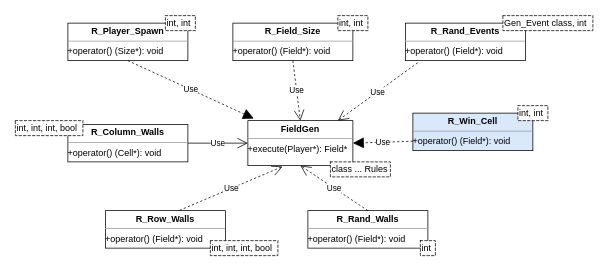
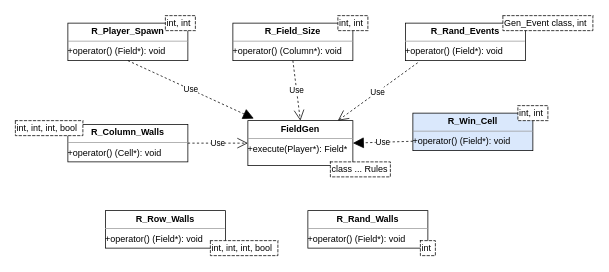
- <mxCell id="8" value="&lt;p style=&quot;margin:0px;margin-top:4px;text-align:center;&quot;&gt;&lt;b&gt;R_Player_Spawn&lt;/b&gt;&lt;/p&gt;&lt;hr size=&quot;1&quot;&gt;&lt;div style=&quot;height:2px;&quot;&gt;+operator() (Size*): void&lt;/div&gt;" style="verticalAlign=top;align=left;overflow=fill;fontSize=12;fontFamily=Helvetica;html=1;" vertex="1" parent="1"><mxGeometry x="90" y="30" width="160" height="50" as="geometry" /></mxCell>
+ <mxCell id="8" value="&lt;p style=&quot;margin:0px;margin-top:4px;text-align:center;&quot;&gt;&lt;b&gt;R_Player_Spawn&lt;/b&gt;&lt;/p&gt;&lt;hr size=&quot;1&quot;&gt;&lt;div style=&quot;height:2px;&quot;&gt;+operator() (Field*): void&lt;/div&gt;" style="verticalAlign=top;align=left;overflow=fill;fontSize=12;fontFamily=Helvetica;html=1;" vertex="1" parent="1"><mxGeometry x="90" y="30" width="160" height="50" as="geometry" /></mxCell>
- <mxCell id="7" value="&lt;p style=&quot;margin:0px;margin-top:4px;text-align:center;&quot;&gt;&lt;b&gt;R_Field_Size&lt;/b&gt;&lt;/p&gt;&lt;hr size=&quot;1&quot;&gt;&lt;div style=&quot;height:2px;&quot;&gt;+operator() (Field*): void&lt;/div&gt;" style="verticalAlign=top;align=left;overflow=fill;fontSize=12;fontFamily=Helvetica;html=1;" vertex="1" parent="1"><mxGeometry x="310" y="30" width="160" height="50" as="geometry" /></mxCell>
+ <mxCell id="7" value="&lt;p style=&quot;margin:0px;margin-top:4px;text-align:center;&quot;&gt;&lt;b&gt;R_Field_Size&lt;/b&gt;&lt;/p&gt;&lt;hr size=&quot;1&quot;&gt;&lt;div style=&quot;height:2px;&quot;&gt;+operator() (Column*): void&lt;/div&gt;" style="verticalAlign=top;align=left;overflow=fill;fontSize=12;fontFamily=Helvetica;html=1;" vertex="1" parent="1"><mxGeometry x="310" y="30" width="160" height="50" as="geometry" /></mxCell>
- <mxCell id="11" value="Use" style="endArrow=open;endSize=12;dashed=0;html=1;rounded=0;exitX=1;exitY=0.5;exitDx=0;exitDy=0;entryX=0;entryY=0.5;entryDx=0;entryDy=0;" edge="1" parent="1" source="3" target="2"><mxGeometry width="160" relative="1" as="geometry"><mxPoint x="180" y="90" as="sourcePoint" /><mxPoint x="347.98" y="167.18" as="targetPoint" /></mxGeometry></mxCell>
+ <mxCell id="11" value="Use" style="endArrow=open;endSize=12;dashed=1;html=1;rounded=0;exitX=1;exitY=0.5;exitDx=0;exitDy=0;entryX=0;entryY=0.5;entryDx=0;entryDy=0;" edge="1" parent="1" source="3" target="2"><mxGeometry width="160" relative="1" as="geometry"><mxPoint x="180" y="90" as="sourcePoint" /><mxPoint x="347.98" y="167.18" as="targetPoint" /></mxGeometry></mxCell>
- <mxCell id="12" value="Use" style="endArrow=open;endSize=12;dashed=1;html=1;rounded=0;exitX=0.618;exitY=-0.008;exitDx=0;exitDy=0;entryX=0.331;entryY=1.02;entryDx=0;entryDy=0;entryPerimeter=0;exitPerimeter=0;" edge="1" parent="1" source="4" target="2"><mxGeometry width="160" relative="1" as="geometry"><mxPoint x="230" y="180" as="sourcePoint" /><mxPoint x="397.98" y="257.18" as="targetPoint" /></mxGeometry></mxCell>
- <mxCell id="13" value="Use" style="endArrow=open;endSize=12;dashed=1;html=1;rounded=0;exitX=0.5;exitY=0;exitDx=0;exitDy=0;entryX=0.5;entryY=1;entryDx=0;entryDy=0;" edge="1" parent="1" source="5" target="2"><mxGeometry width="160" relative="1" as="geometry"><mxPoint x="250" y="180" as="sourcePoint" /><mxPoint x="417.98" y="257.18" as="targetPoint" /></mxGeometry></mxCell>
